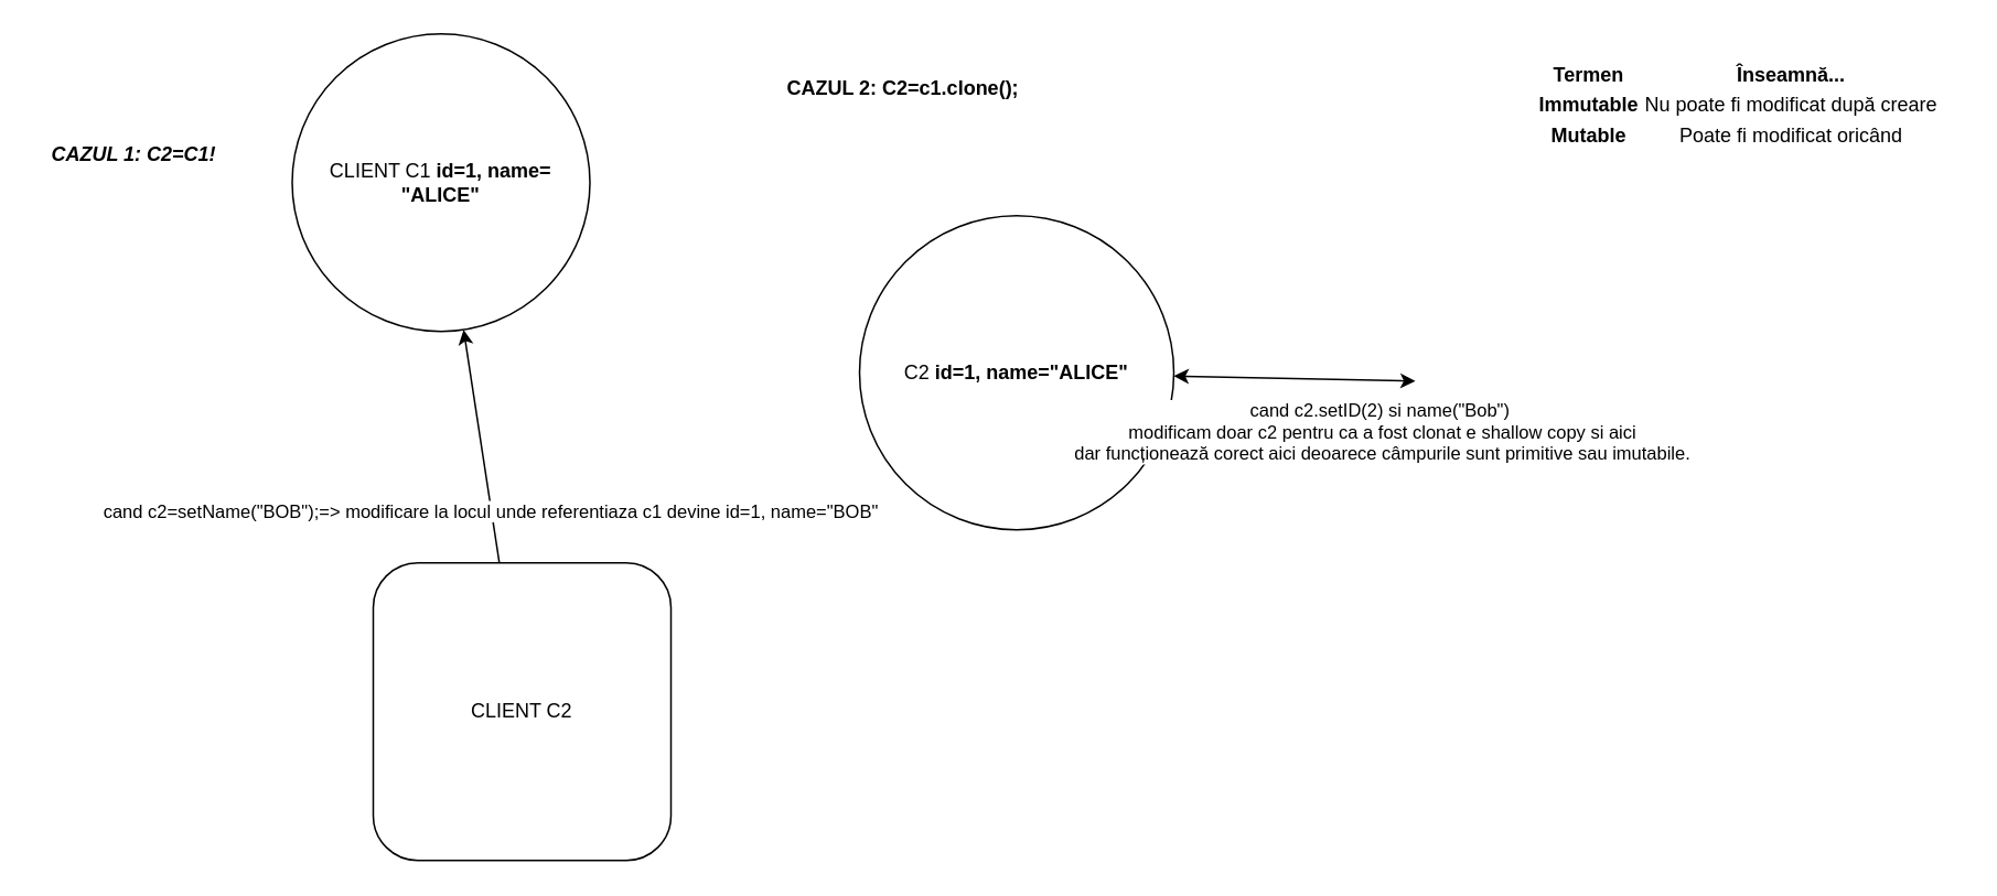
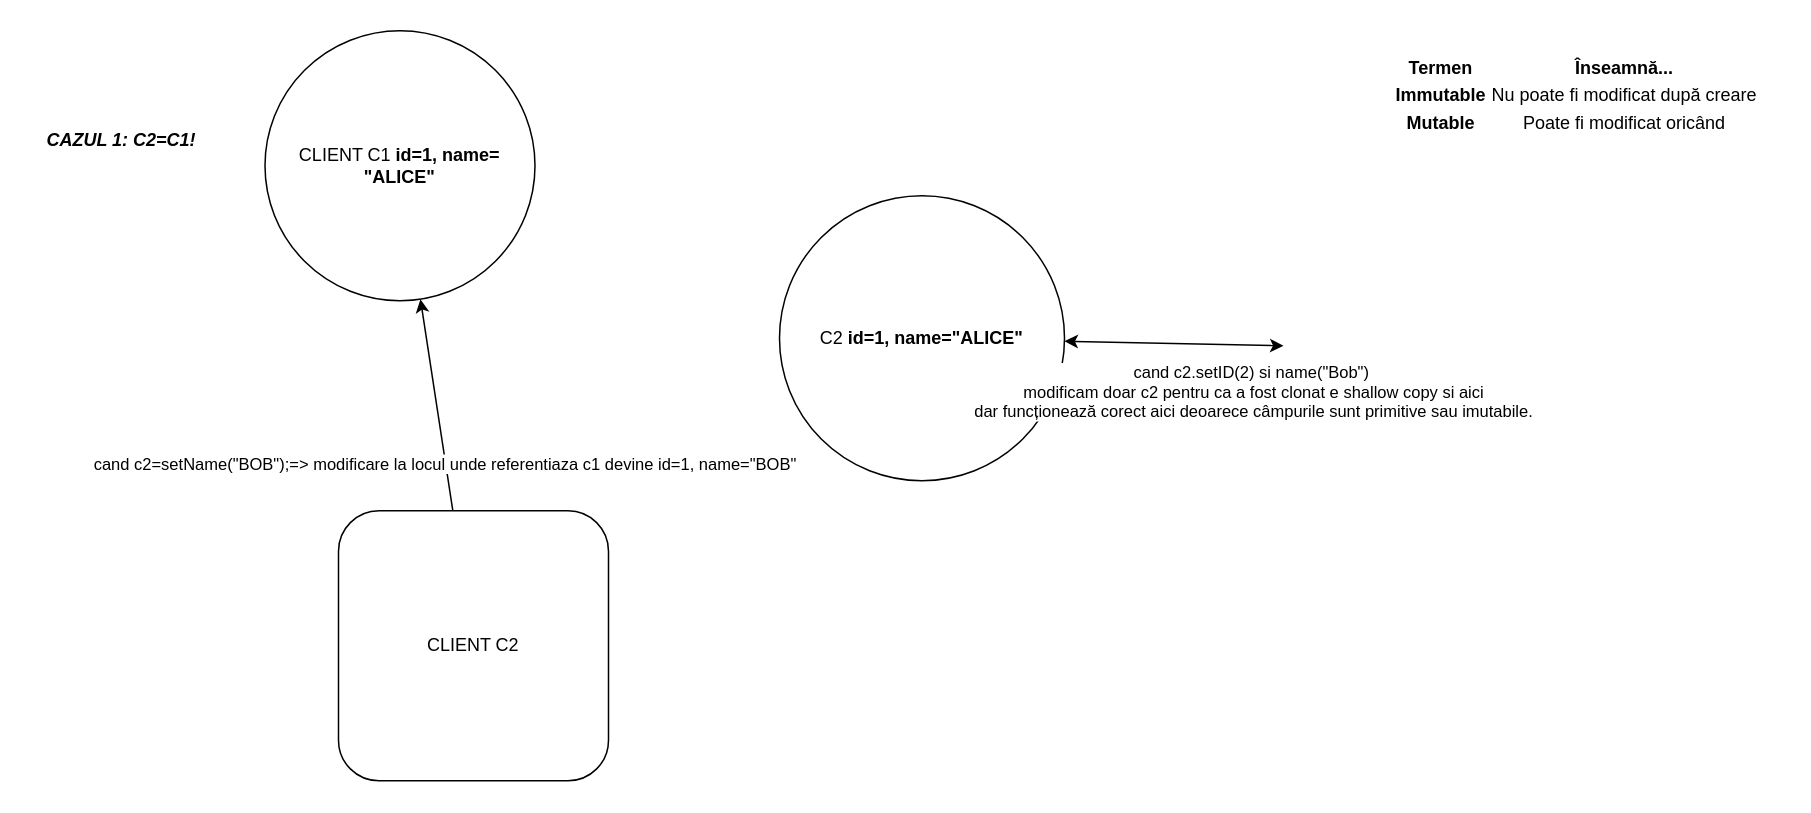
- <mxCell id="7" value="&lt;b&gt;CAZUL 2: C2=c1.clone();&lt;/b&gt;" style="text;html=1;align=center;verticalAlign=middle;resizable=0;points=[];autosize=1;strokeColor=none;fillColor=none;" vertex="1" parent="1"><mxGeometry x="465" y="38" width="160" height="30" as="geometry" /></mxCell>
